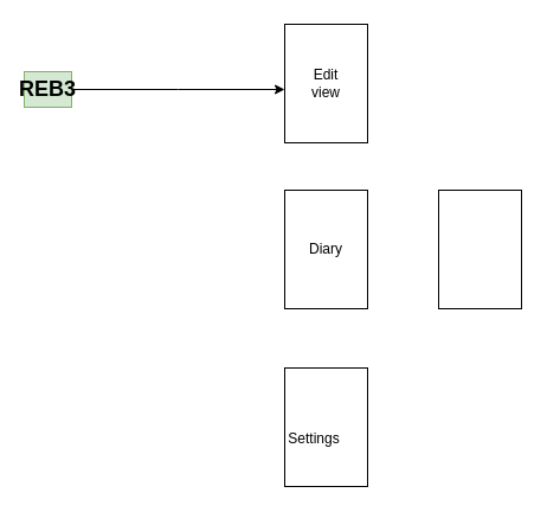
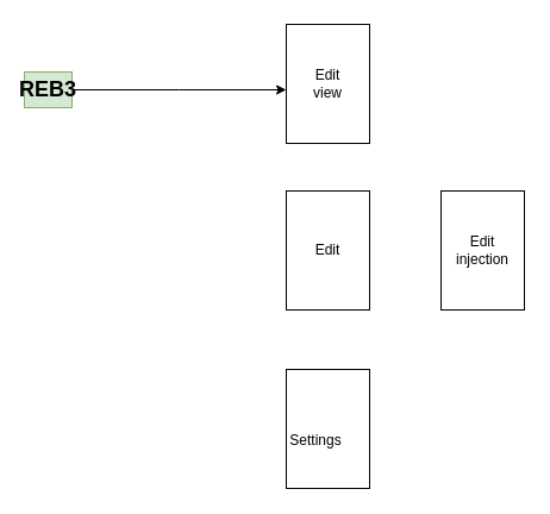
- <mxCell id="9" value="Diary" style="text;html=1;strokeColor=none;fillColor=none;align=center;verticalAlign=middle;whiteSpace=wrap;rounded=0;" vertex="1" parent="7"><mxGeometry x="15" y="40" width="40" height="20" as="geometry" /></mxCell>
+ <mxCell id="9" value="Edit" style="text;html=1;strokeColor=none;fillColor=none;align=center;verticalAlign=middle;whiteSpace=wrap;rounded=0;" vertex="1" parent="7"><mxGeometry x="15" y="40" width="40" height="20" as="geometry" /></mxCell>
+ <mxCell id="15" value="Edit injection" style="text;html=1;strokeColor=none;fillColor=none;align=center;verticalAlign=middle;whiteSpace=wrap;rounded=0;" vertex="1" parent="13"><mxGeometry x="15" y="40" width="40" height="20" as="geometry" /></mxCell>
